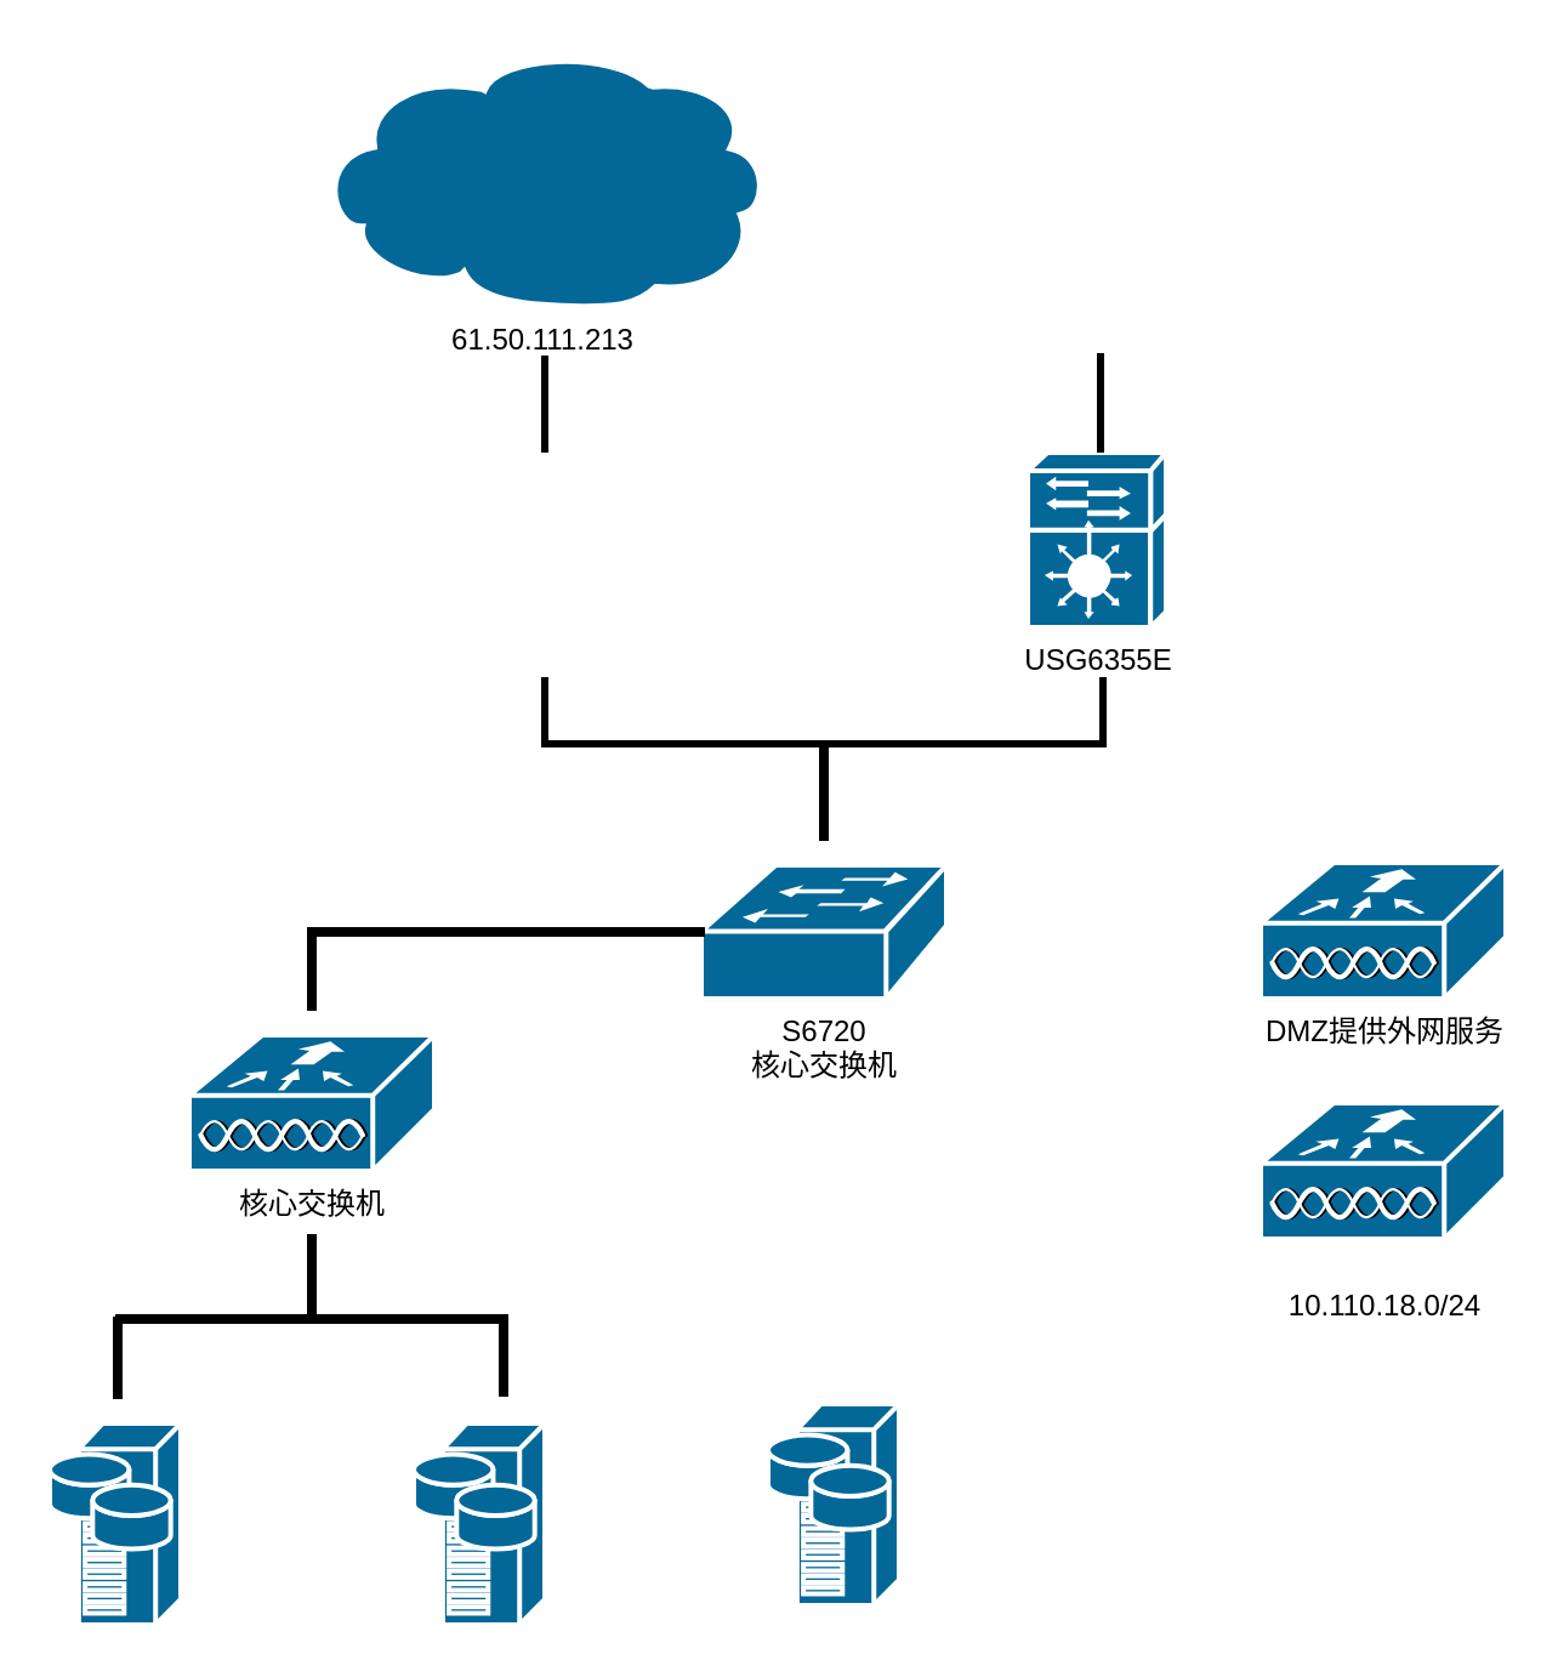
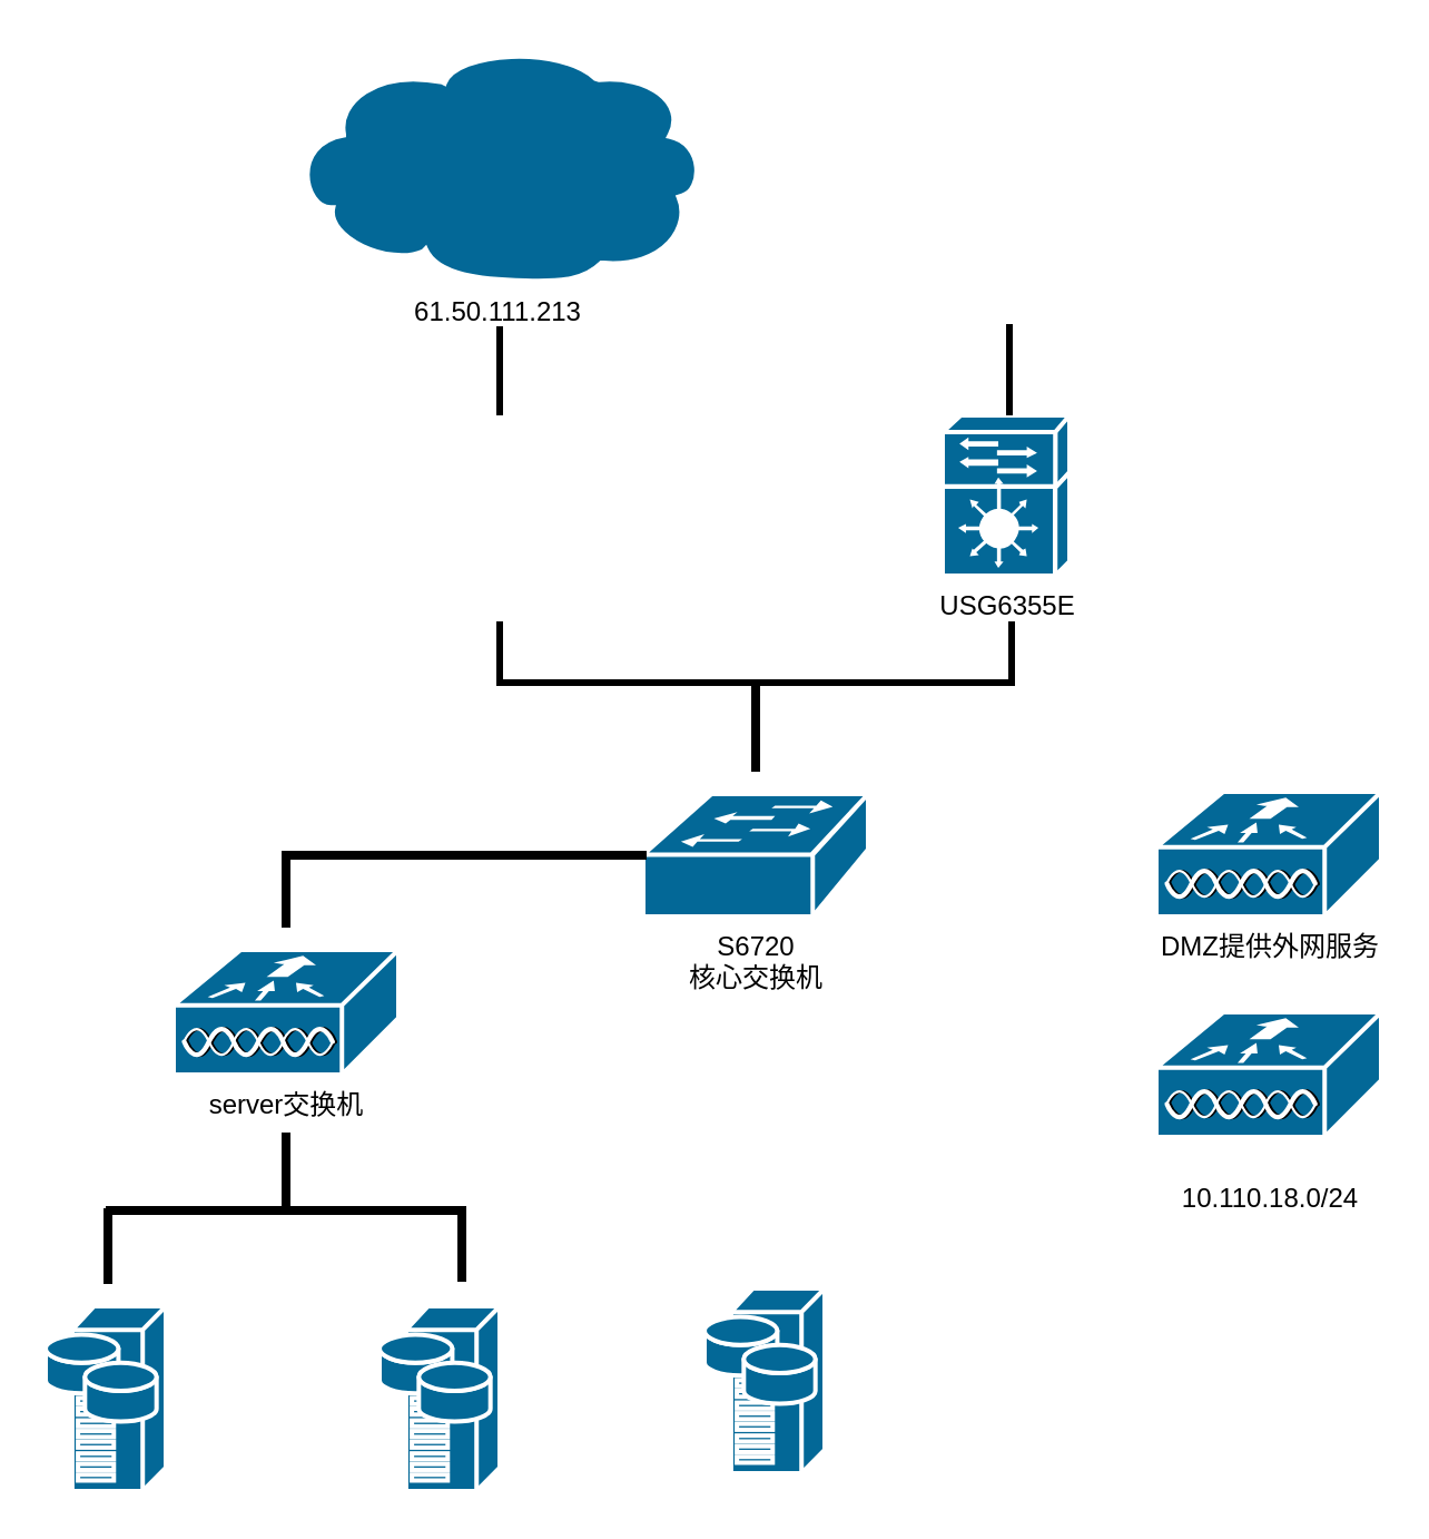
- <mxCell id="14" value="核心交换机" style="shape=mxgraph.cisco.wireless.wlan_controller;html=1;pointerEvents=1;dashed=0;fillColor=#036897;strokeColor=#ffffff;strokeWidth=2;verticalLabelPosition=bottom;verticalAlign=top;align=center;outlineConnect=0;" vertex="1" parent="1"><mxGeometry x="77.5" y="426" width="101" height="56" as="geometry" /></mxCell>
+ <mxCell id="14" value="server交换机" style="shape=mxgraph.cisco.wireless.wlan_controller;html=1;pointerEvents=1;dashed=0;fillColor=#036897;strokeColor=#ffffff;strokeWidth=2;verticalLabelPosition=bottom;verticalAlign=top;align=center;outlineConnect=0;" vertex="1" parent="1"><mxGeometry x="77.5" y="426" width="101" height="56" as="geometry" /></mxCell>
